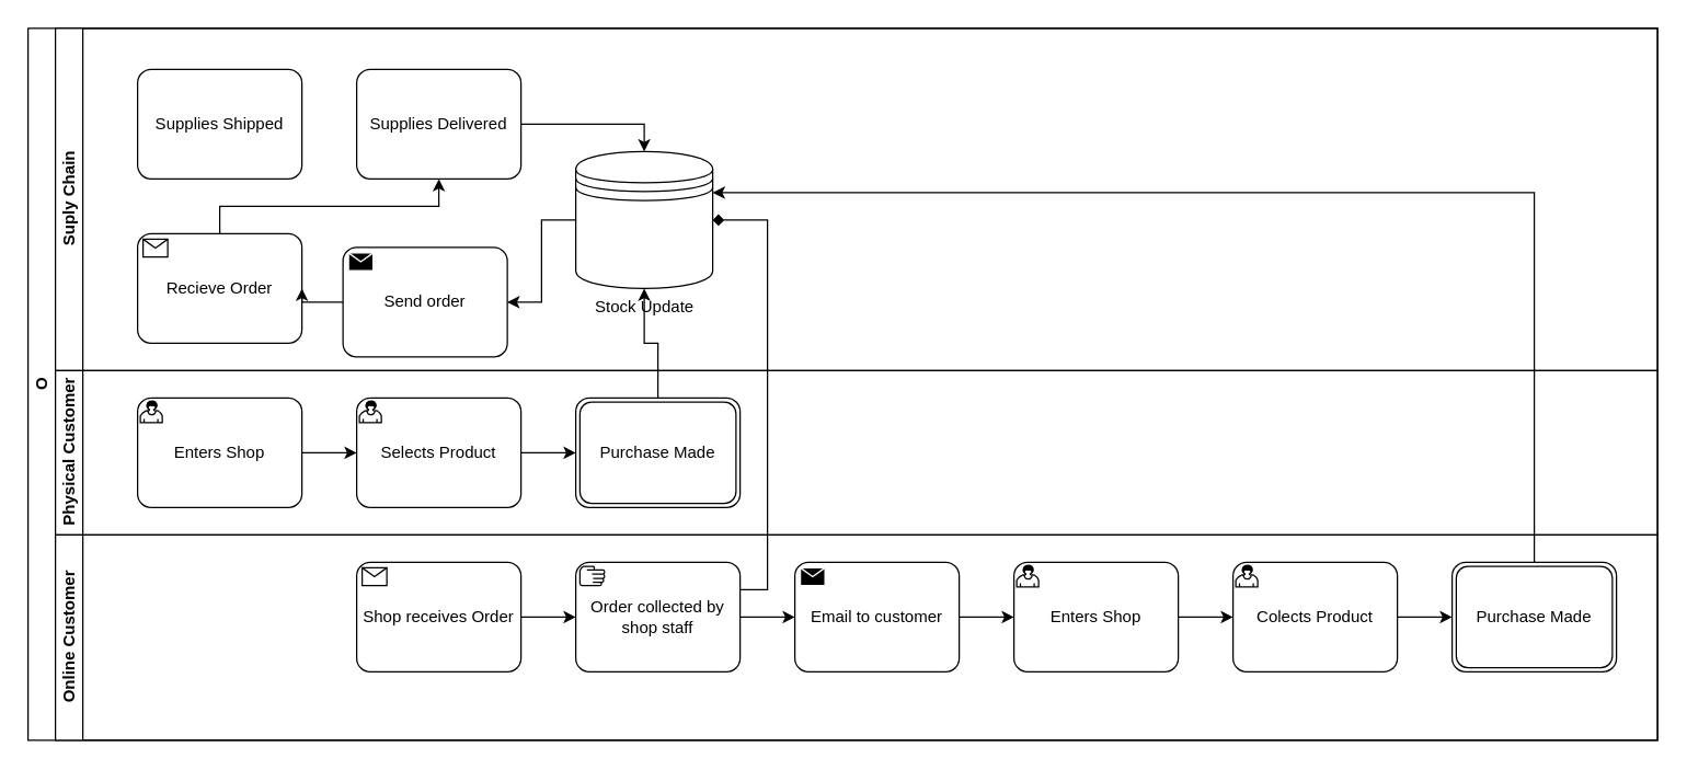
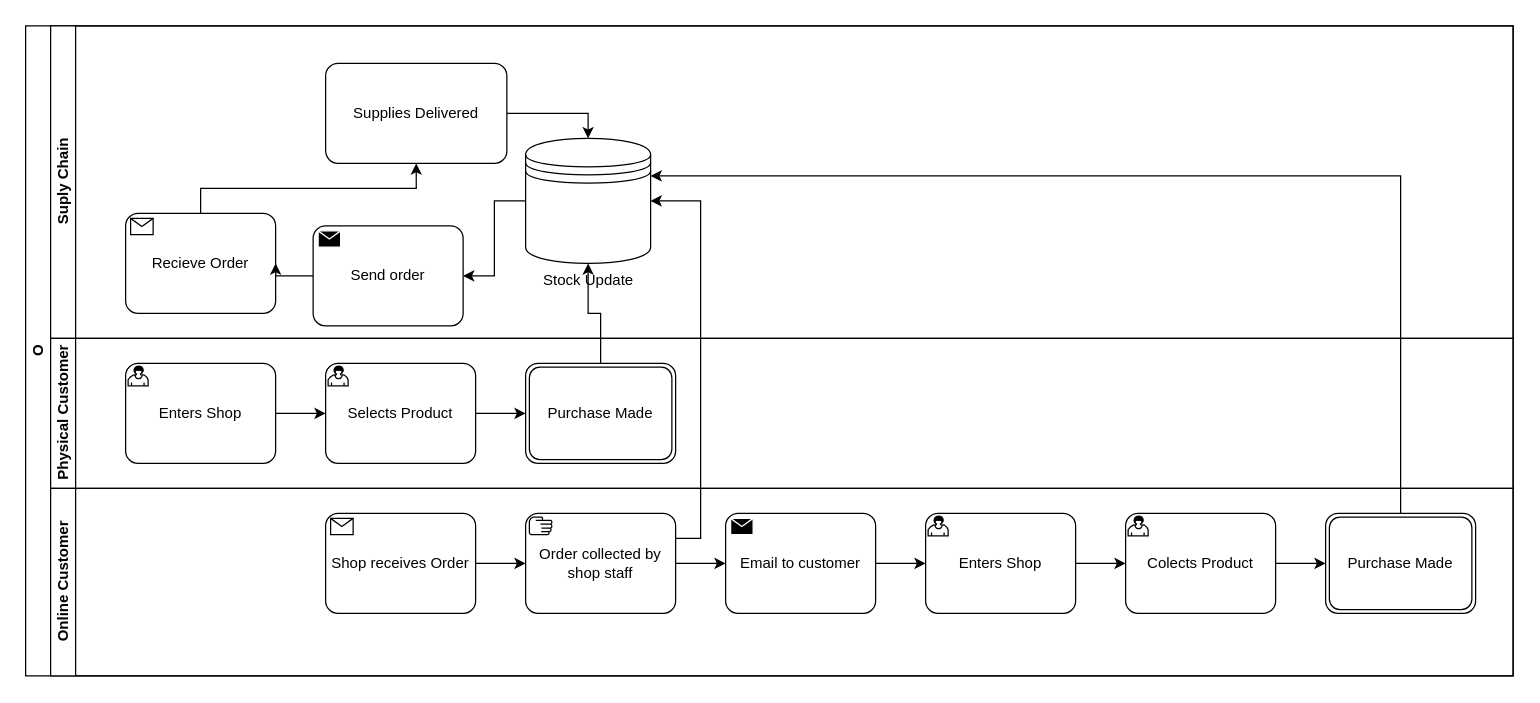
- <mxCell id="4" value="Supplies Shipped" style="points=[[0.25,0,0],[0.5,0,0],[0.75,0,0],[1,0.25,0],[1,0.5,0],[1,0.75,0],[0.75,1,0],[0.5,1,0],[0.25,1,0],[0,0.75,0],[0,0.5,0],[0,0.25,0]];shape=mxgraph.bpmn.task;whiteSpace=wrap;rectStyle=rounded;size=10;html=1;container=1;expand=0;collapsible=0;taskMarker=abstract;" vertex="1" parent="3"><mxGeometry x="60" y="30" width="120" height="80" as="geometry" /></mxCell>
- <mxCell id="6" value="Supplies Delivered" style="points=[[0.25,0,0],[0.5,0,0],[0.75,0,0],[1,0.25,0],[1,0.5,0],[1,0.75,0],[0.75,1,0],[0.5,1,0],[0.25,1,0],[0,0.75,0],[0,0.5,0],[0,0.25,0]];shape=mxgraph.bpmn.task;whiteSpace=wrap;rectStyle=rounded;size=10;html=1;container=1;expand=0;collapsible=0;taskMarker=abstract;" vertex="1" parent="3"><mxGeometry x="220" y="30" width="120" height="80" as="geometry" /></mxCell>
+ <mxCell id="6" value="Supplies Delivered" style="points=[[0.25,0,0],[0.5,0,0],[0.75,0,0],[1,0.25,0],[1,0.5,0],[1,0.75,0],[0.75,1,0],[0.5,1,0],[0.25,1,0],[0,0.75,0],[0,0.5,0],[0,0.25,0]];shape=mxgraph.bpmn.task;whiteSpace=wrap;rectStyle=rounded;size=10;html=1;container=1;expand=0;collapsible=0;taskMarker=abstract;" vertex="1" parent="3"><mxGeometry x="220" y="30" width="145" height="80" as="geometry" /></mxCell>
- <mxCell id="32" style="edgeStyle=orthogonalEdgeStyle;rounded=0;orthogonalLoop=1;jettySize=auto;html=1;exitX=1;exitY=0.25;exitDx=0;exitDy=0;exitPerimeter=0;entryX=1;entryY=0.5;entryDx=0;entryDy=0;endArrow=diamond;" edge="1" parent="2" source="21" target="7"><mxGeometry relative="1" as="geometry" /></mxCell>
+ <mxCell id="32" style="edgeStyle=orthogonalEdgeStyle;rounded=0;orthogonalLoop=1;jettySize=auto;html=1;exitX=1;exitY=0.25;exitDx=0;exitDy=0;exitPerimeter=0;entryX=1;entryY=0.5;entryDx=0;entryDy=0;" edge="1" parent="2" source="21" target="7"><mxGeometry relative="1" as="geometry" /></mxCell>
